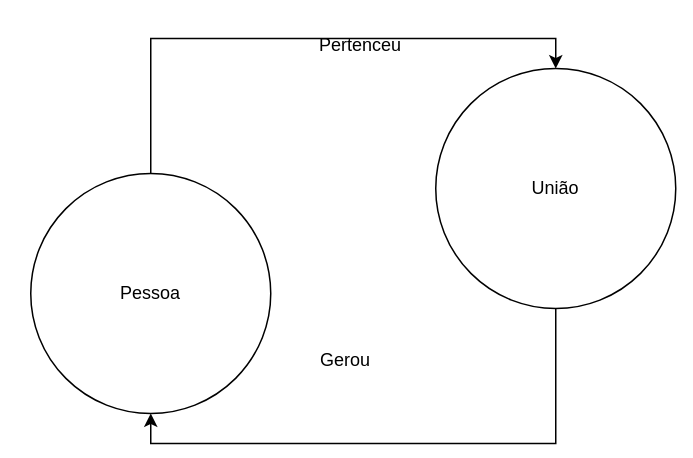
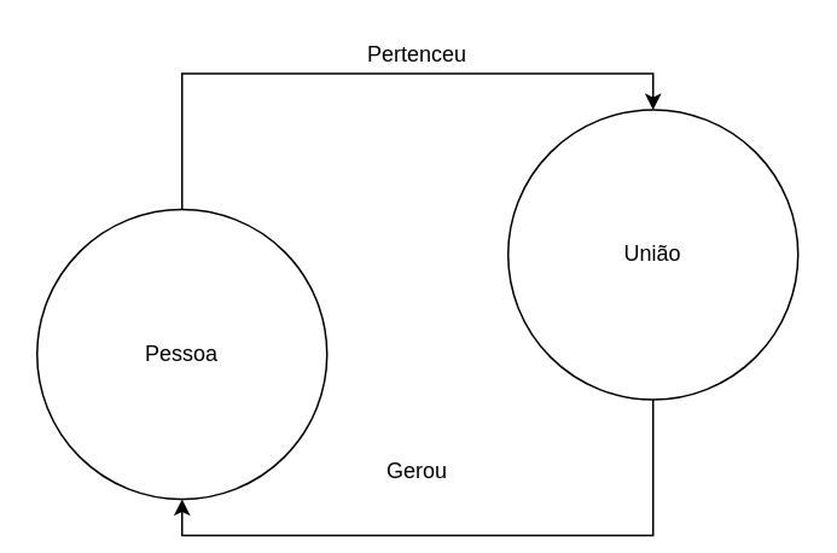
- <mxCell id="7" value="Pertenceu" style="text;html=1;strokeColor=none;fillColor=none;align=center;verticalAlign=middle;whiteSpace=wrap;overflow=hidden;" parent="1" vertex="1"><mxGeometry x="200" y="20" width="80" height="20" as="geometry" /></mxCell>
+ <mxCell id="7" value="Pertenceu" style="text;html=1;strokeColor=none;fillColor=none;align=center;verticalAlign=middle;whiteSpace=wrap;overflow=hidden;" parent="1" vertex="1"><mxGeometry x="190" y="20" width="80" height="20" as="geometry" /></mxCell>
- <mxCell id="5" value="União" style="ellipse;whiteSpace=wrap;html=1;fillColor=none;" parent="1" vertex="1"><mxGeometry x="290" y="45" width="160" height="160" as="geometry" /></mxCell>
+ <mxCell id="5" value="União" style="ellipse;whiteSpace=wrap;html=1;fillColor=none;" parent="1" vertex="1"><mxGeometry x="280" y="60" width="160" height="160" as="geometry" /></mxCell>
- <mxCell id="6" value="Gerou" style="text;html=1;strokeColor=none;fillColor=none;align=center;verticalAlign=middle;whiteSpace=wrap;overflow=hidden;" parent="1" vertex="1"><mxGeometry x="190" y="230" width="80" height="20" as="geometry" /></mxCell>
+ <mxCell id="6" value="Gerou" style="text;html=1;strokeColor=none;fillColor=none;align=center;verticalAlign=middle;whiteSpace=wrap;overflow=hidden;" parent="1" vertex="1"><mxGeometry x="190" y="250" width="80" height="20" as="geometry" /></mxCell>
